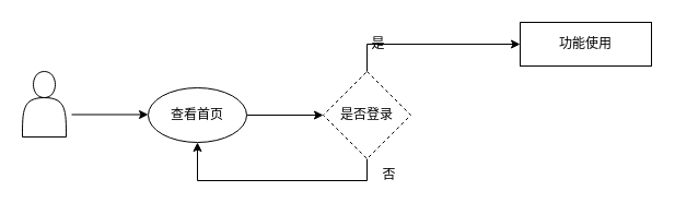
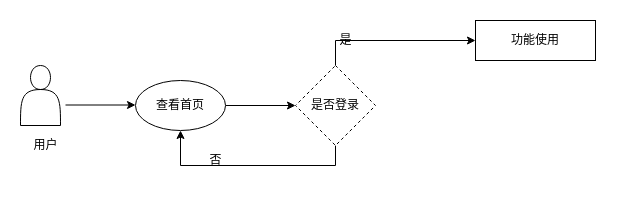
+ <mxCell id="6" value="&lt;font style=&quot;font-size: 12px;&quot; face=&quot;Times New Roman&quot;&gt;用户&lt;/font&gt;" style="text;html=1;align=center;verticalAlign=middle;resizable=0;points=[];autosize=1;strokeColor=none;fillColor=none;" vertex="1" parent="1"><mxGeometry x="20" y="130" width="50" height="30" as="geometry" /></mxCell>
- <mxCell id="11" value="否" style="text;html=1;align=center;verticalAlign=middle;resizable=0;points=[];autosize=1;strokeColor=none;fillColor=none;" vertex="1" parent="1"><mxGeometry x="335" y="145" width="40" height="30" as="geometry" /></mxCell>
+ <mxCell id="11" value="否" style="text;html=1;align=center;verticalAlign=middle;resizable=0;points=[];autosize=1;strokeColor=none;fillColor=none;" vertex="1" parent="1"><mxGeometry x="195" y="145" width="40" height="30" as="geometry" /></mxCell>
